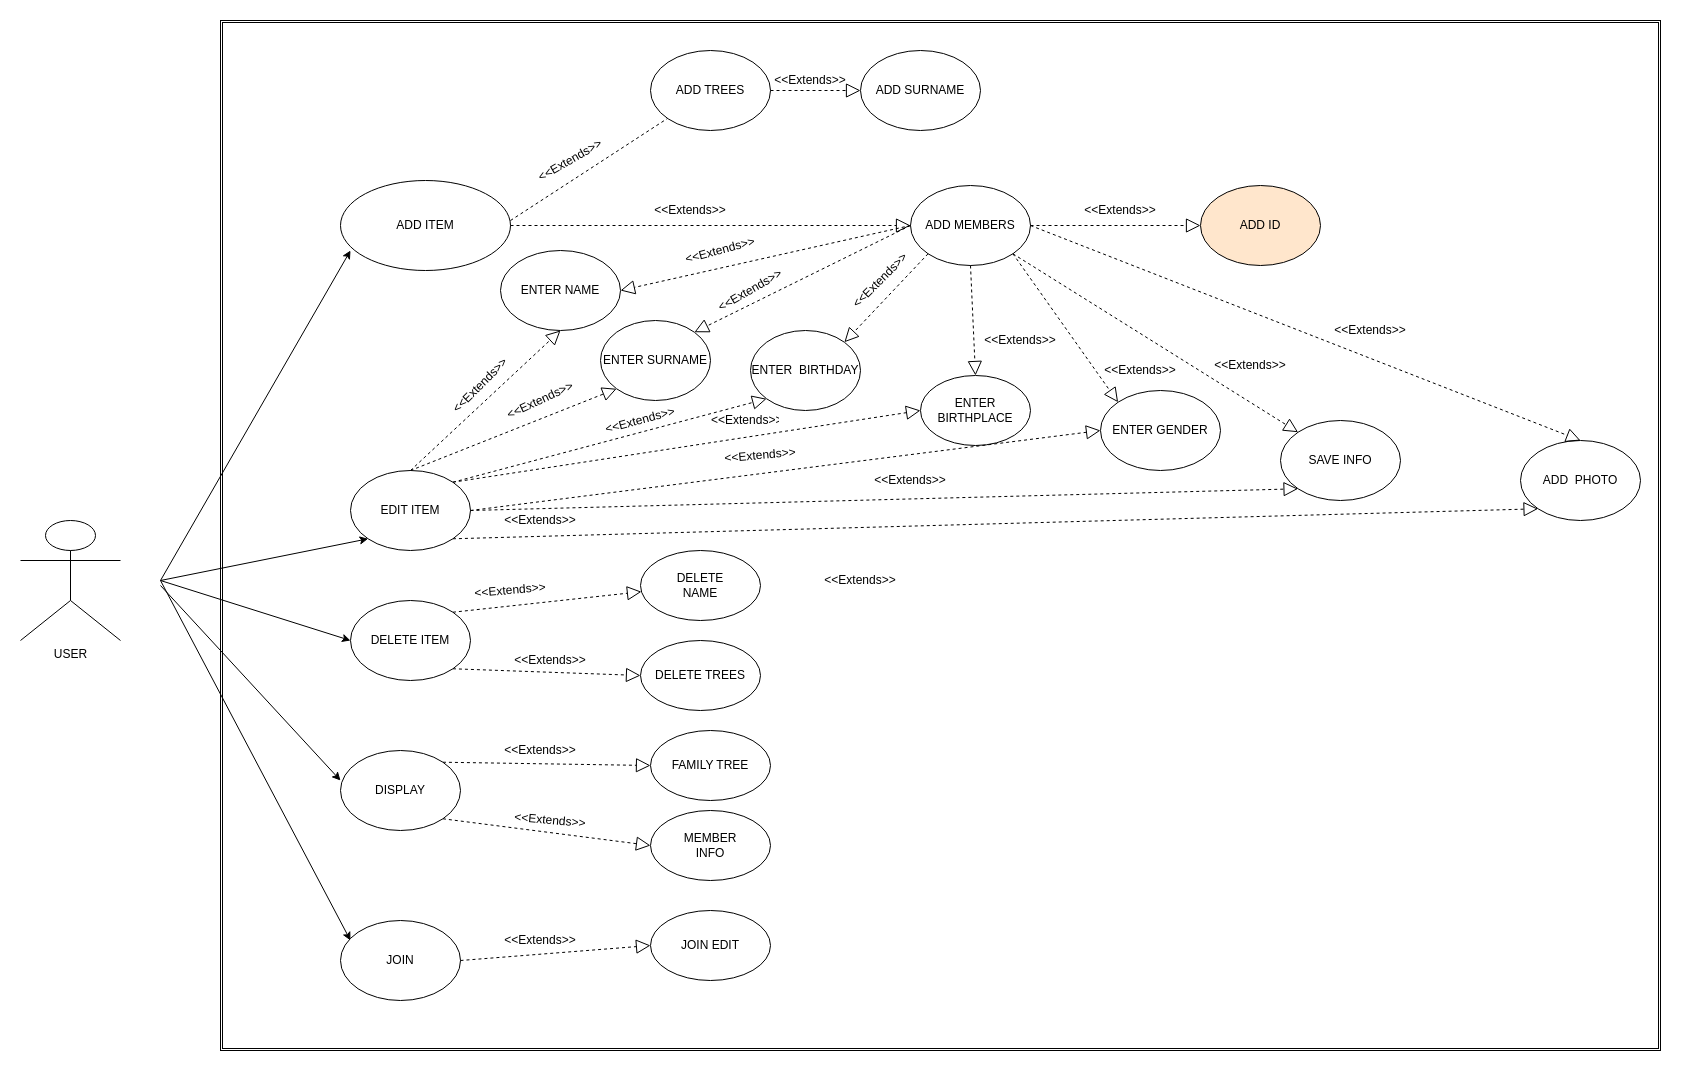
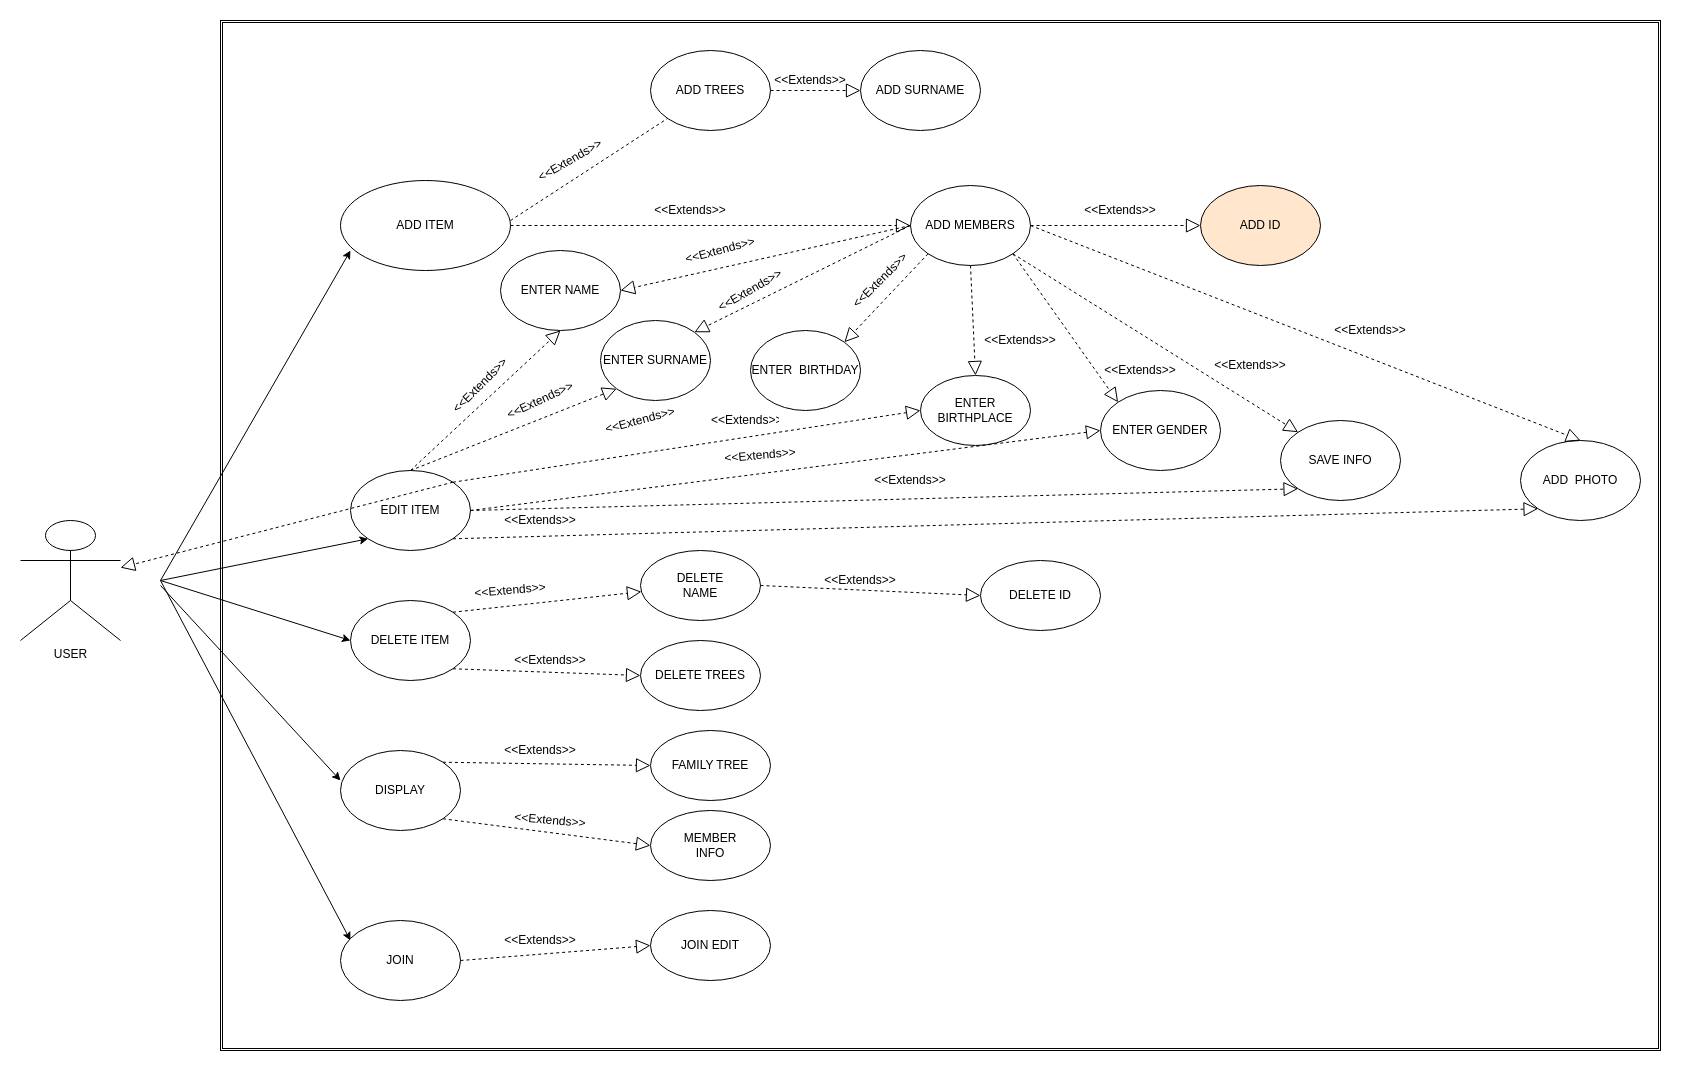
- <mxCell id="36" value="" style="endArrow=block;dashed=1;endFill=0;endSize=12;html=1;rounded=0;exitX=1;exitY=0;exitDx=0;exitDy=0;entryX=0;entryY=1;entryDx=0;entryDy=0;" parent="1" source="5" target="19" edge="1"><mxGeometry width="160" relative="1" as="geometry"><mxPoint x="810" y="540" as="sourcePoint" /><mxPoint x="970" y="540" as="targetPoint" /></mxGeometry></mxCell>
+ <mxCell id="36" value="" style="endArrow=block;dashed=1;endFill=0;endSize=12;html=1;rounded=0;exitX=1;exitY=0;exitDx=0;exitDy=0;" parent="1" source="5" target="3" edge="1"><mxGeometry width="160" relative="1" as="geometry"><mxPoint x="810" y="540" as="sourcePoint" /><mxPoint x="970" y="540" as="targetPoint" /></mxGeometry></mxCell>
+ <mxCell id="47" value="" style="endArrow=block;dashed=1;endFill=0;endSize=12;html=1;rounded=0;exitX=1;exitY=0.5;exitDx=0;exitDy=0;entryX=0;entryY=0.5;entryDx=0;entryDy=0;" parent="1" source="44" target="48" edge="1"><mxGeometry width="160" relative="1" as="geometry"><mxPoint x="810" y="540" as="sourcePoint" /><mxPoint x="980" y="590" as="targetPoint" /></mxGeometry></mxCell>
+ <mxCell id="48" value="DELETE ID" style="ellipse;whiteSpace=wrap;html=1;" parent="1" vertex="1"><mxGeometry x="980" y="560" width="120" height="70" as="geometry" /></mxCell>
